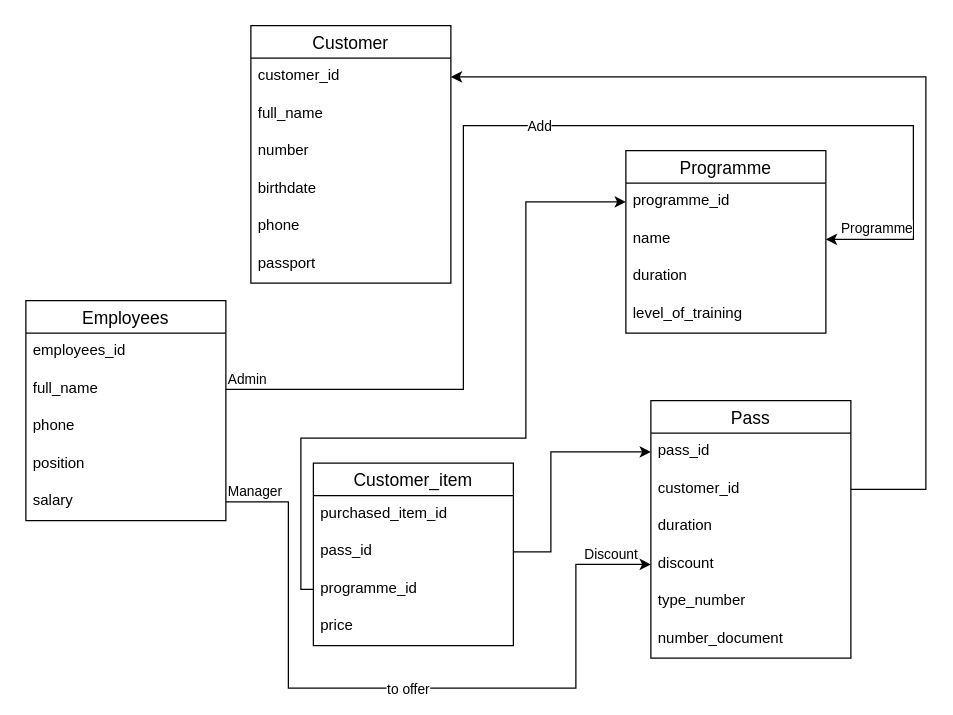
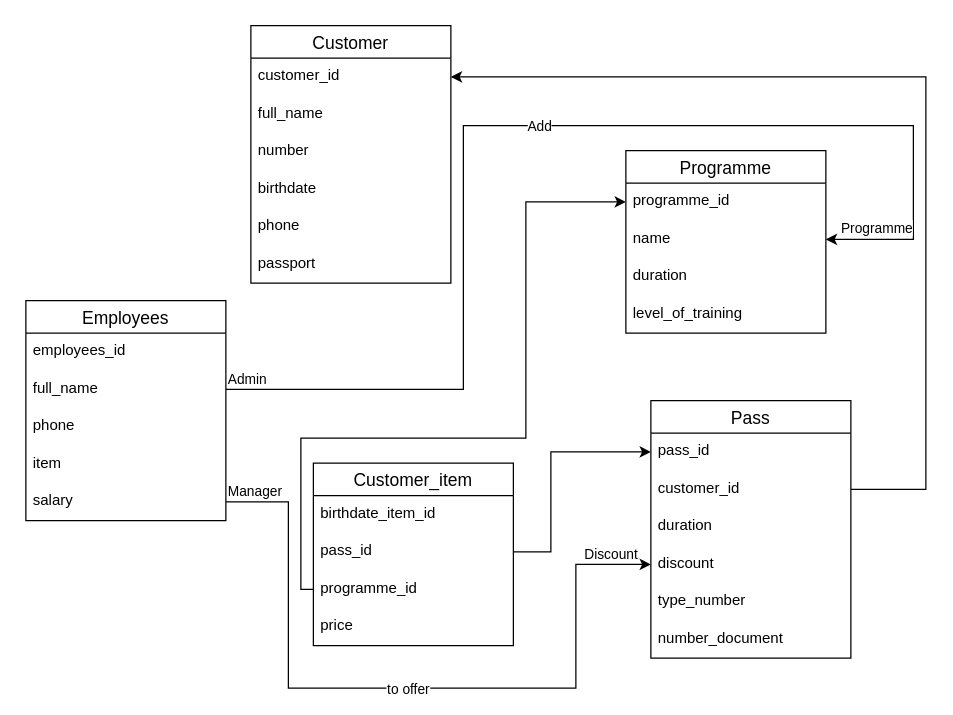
- <mxCell id="6" value="position" style="text;strokeColor=none;fillColor=none;spacingLeft=4;spacingRight=4;overflow=hidden;rotatable=0;points=[[0,0.5],[1,0.5]];portConstraint=eastwest;fontSize=12;" parent="2" vertex="1"><mxGeometry y="116" width="160" height="30" as="geometry" /></mxCell>
+ <mxCell id="6" value="item" style="text;strokeColor=none;fillColor=none;spacingLeft=4;spacingRight=4;overflow=hidden;rotatable=0;points=[[0,0.5],[1,0.5]];portConstraint=eastwest;fontSize=12;" parent="2" vertex="1"><mxGeometry y="116" width="160" height="30" as="geometry" /></mxCell>
- <mxCell id="28" value="purchased_item_id" style="text;strokeColor=none;fillColor=none;spacingLeft=4;spacingRight=4;overflow=hidden;rotatable=0;points=[[0,0.5],[1,0.5]];portConstraint=eastwest;fontSize=12;" vertex="1" parent="27"><mxGeometry y="26" width="160" height="30" as="geometry" /></mxCell>
+ <mxCell id="28" value="birthdate_item_id" style="text;strokeColor=none;fillColor=none;spacingLeft=4;spacingRight=4;overflow=hidden;rotatable=0;points=[[0,0.5],[1,0.5]];portConstraint=eastwest;fontSize=12;" vertex="1" parent="27"><mxGeometry y="26" width="160" height="30" as="geometry" /></mxCell>
